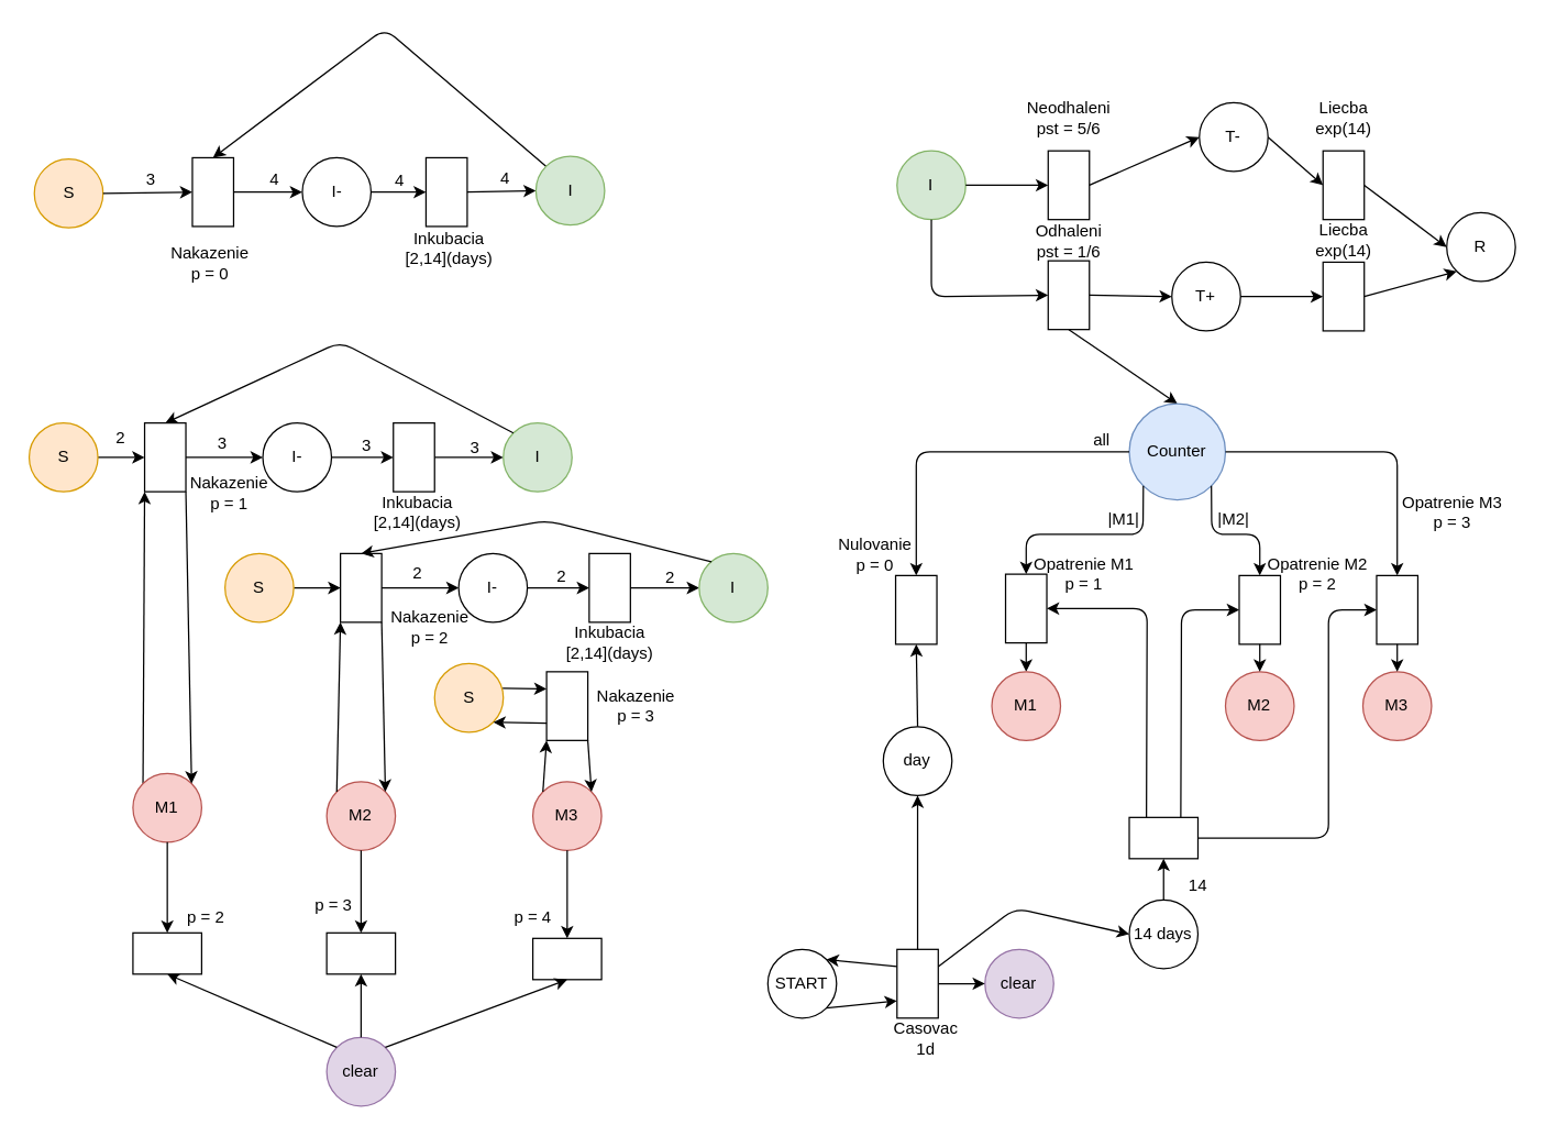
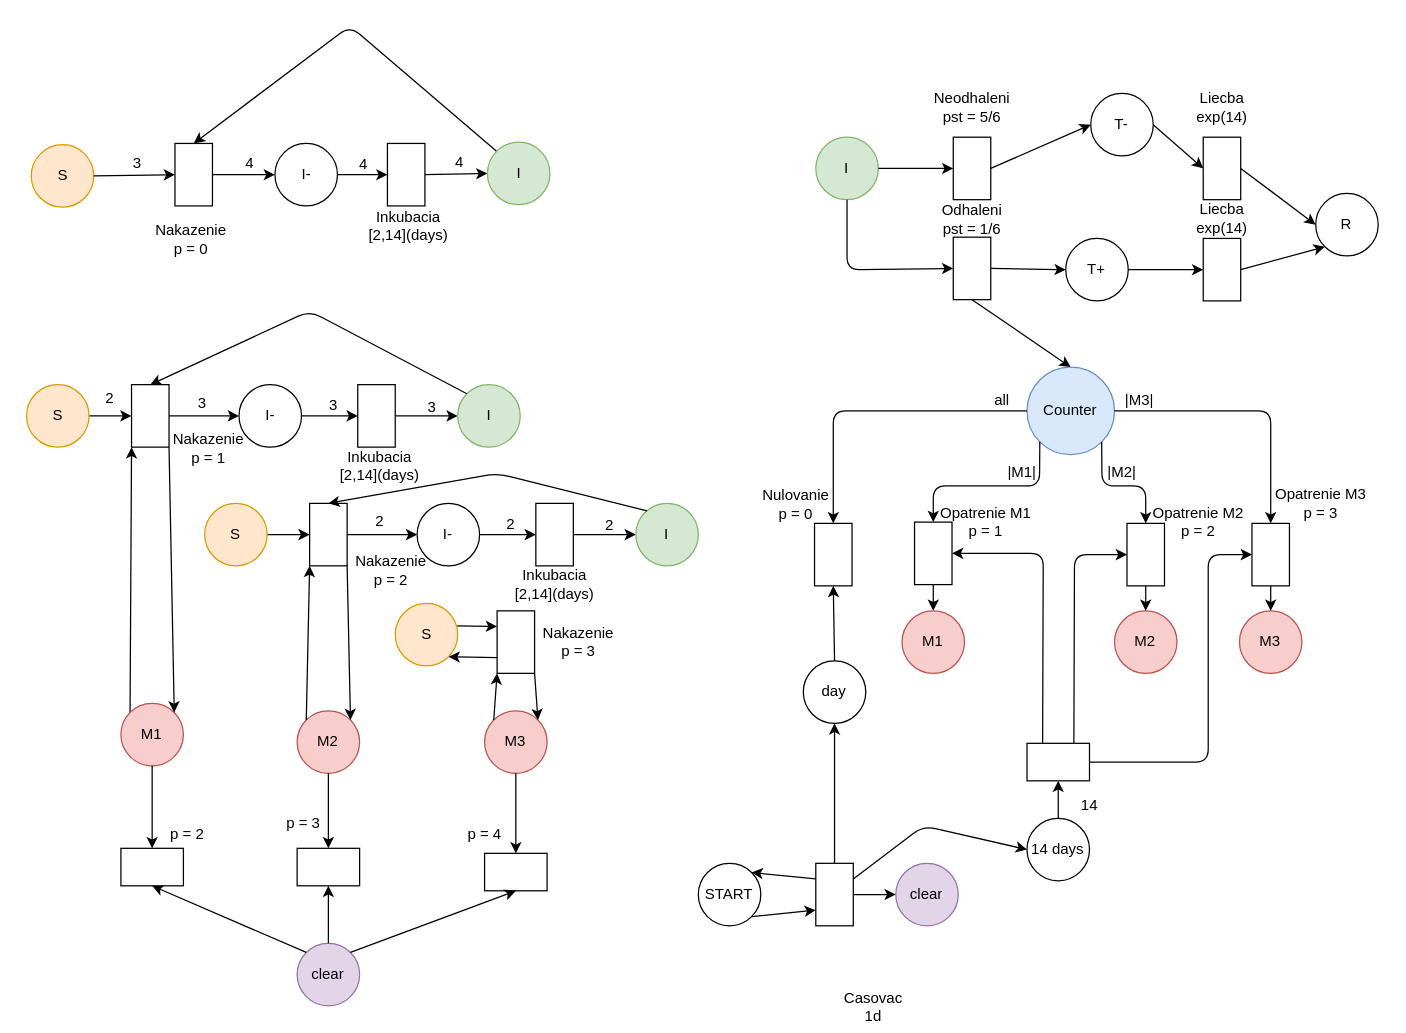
+ <mxCell id="52" value="|M3|" style="text;html=1;align=center;verticalAlign=middle;resizable=0;points=[];autosize=1;" vertex="1" parent="1"><mxGeometry x="891.25" y="310" width="40" height="20" as="geometry" /></mxCell>
- <mxCell id="56" value="Opatrenie M3&lt;br&gt;p = 3" style="text;html=1;align=center;verticalAlign=middle;resizable=0;points=[];autosize=1;" vertex="1" parent="1"><mxGeometry x="1011.25" y="357" width="90" height="30" as="geometry" /></mxCell>
+ <mxCell id="56" value="Opatrenie M3&lt;br&gt;p = 3" style="text;html=1;align=center;verticalAlign=middle;resizable=0;points=[];autosize=1;" vertex="1" parent="1"><mxGeometry x="1011.25" y="387" width="90" height="30" as="geometry" /></mxCell>
- <mxCell id="41" value="Casovac&lt;br&gt;1d" style="text;html=1;align=center;verticalAlign=middle;resizable=0;points=[];autosize=1;" vertex="1" parent="1"><mxGeometry x="643.25" y="740" width="60" height="30" as="geometry" /></mxCell>
+ <mxCell id="41" value="Casovac&lt;br&gt;1d" style="text;html=1;align=center;verticalAlign=middle;resizable=0;points=[];autosize=1;" vertex="1" parent="1"><mxGeometry x="668.25" y="790" width="60" height="30" as="geometry" /></mxCell>
